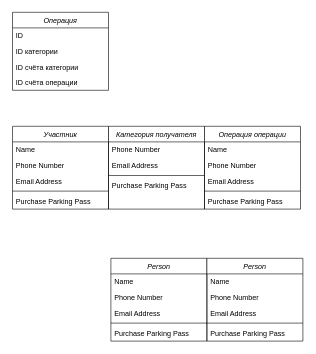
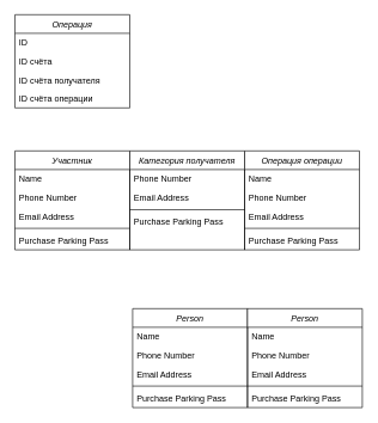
- <mxCell id="4" value="ID категории" style="text;align=left;verticalAlign=top;spacingLeft=4;spacingRight=4;overflow=hidden;rotatable=0;points=[[0,0.5],[1,0.5]];portConstraint=eastwest;" vertex="1" parent="2"><mxGeometry y="52" width="160" height="26" as="geometry" /></mxCell>
+ <mxCell id="4" value="ID счёта" style="text;align=left;verticalAlign=top;spacingLeft=4;spacingRight=4;overflow=hidden;rotatable=0;points=[[0,0.5],[1,0.5]];portConstraint=eastwest;" vertex="1" parent="2"><mxGeometry y="52" width="160" height="26" as="geometry" /></mxCell>
- <mxCell id="5" value="ID счёта категории" style="text;align=left;verticalAlign=top;spacingLeft=4;spacingRight=4;overflow=hidden;rotatable=0;points=[[0,0.5],[1,0.5]];portConstraint=eastwest;" vertex="1" parent="2"><mxGeometry y="78" width="160" height="26" as="geometry" /></mxCell>
+ <mxCell id="5" value="ID счёта получателя" style="text;align=left;verticalAlign=top;spacingLeft=4;spacingRight=4;overflow=hidden;rotatable=0;points=[[0,0.5],[1,0.5]];portConstraint=eastwest;" vertex="1" parent="2"><mxGeometry y="78" width="160" height="26" as="geometry" /></mxCell>
